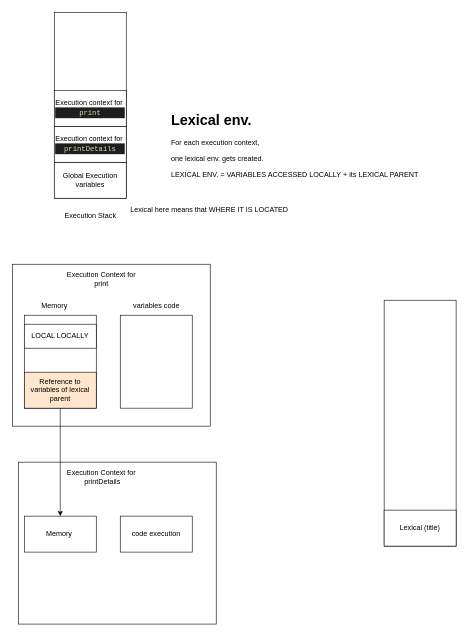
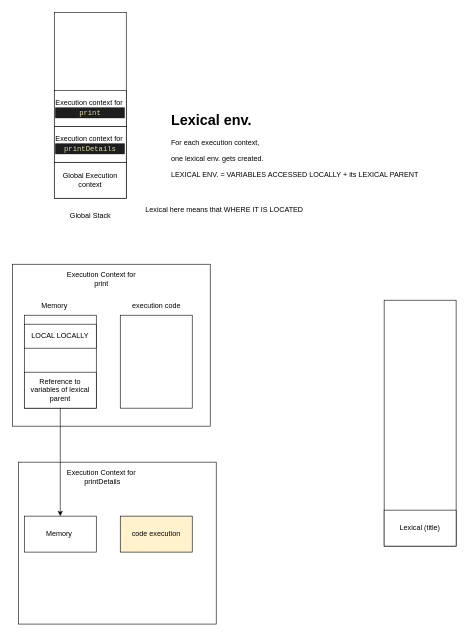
- <mxCell id="3" value="Global Execution variables&lt;br&gt;" style="whiteSpace=wrap;html=1;" vertex="1" parent="1"><mxGeometry x="90" y="270" width="120" height="60" as="geometry" /></mxCell>
+ <mxCell id="3" value="Global Execution context&lt;br&gt;" style="whiteSpace=wrap;html=1;" vertex="1" parent="1"><mxGeometry x="90" y="270" width="120" height="60" as="geometry" /></mxCell>
- <mxCell id="8" value="Lexical here means that WHERE IT IS LOCATED&amp;nbsp;" style="text;html=1;align=center;verticalAlign=middle;resizable=0;points=[];autosize=1;strokeColor=none;fillColor=none;" vertex="1" parent="1"><mxGeometry x="210" y="340" width="280" height="20" as="geometry" /></mxCell>
+ <mxCell id="8" value="Lexical here means that WHERE IT IS LOCATED&amp;nbsp;" style="text;html=1;align=center;verticalAlign=middle;resizable=0;points=[];autosize=1;strokeColor=none;fillColor=none;" vertex="1" parent="1"><mxGeometry x="235" y="340" width="280" height="20" as="geometry" /></mxCell>
- <mxCell id="6" value="Execution Stack" style="text;html=1;align=center;verticalAlign=middle;resizable=0;points=[];autosize=1;strokeColor=none;fillColor=none;" vertex="1" parent="1"><mxGeometry x="100" y="350" width="100" height="20" as="geometry" /></mxCell>
+ <mxCell id="6" value="Global Stack" style="text;html=1;align=center;verticalAlign=middle;resizable=0;points=[];autosize=1;strokeColor=none;fillColor=none;" vertex="1" parent="1"><mxGeometry x="100" y="350" width="100" height="20" as="geometry" /></mxCell>
- <mxCell id="14" value="variables code" style="text;html=1;align=center;verticalAlign=middle;resizable=0;points=[];autosize=1;strokeColor=none;fillColor=none;" vertex="1" parent="1"><mxGeometry x="210" y="500" width="100" height="20" as="geometry" /></mxCell>
+ <mxCell id="14" value="execution code" style="text;html=1;align=center;verticalAlign=middle;resizable=0;points=[];autosize=1;strokeColor=none;fillColor=none;" vertex="1" parent="1"><mxGeometry x="210" y="500" width="100" height="20" as="geometry" /></mxCell>
- <mxCell id="16" value="Reference to variables of lexical parent" style="whiteSpace=wrap;html=1;fillColor=#ffe6cc;" vertex="1" parent="1"><mxGeometry x="40" y="620" width="120" height="60" as="geometry" /></mxCell>
+ <mxCell id="16" value="Reference to variables of lexical parent" style="whiteSpace=wrap;html=1;" vertex="1" parent="1"><mxGeometry x="40" y="620" width="120" height="60" as="geometry" /></mxCell>
- <mxCell id="21" value="code execution" style="whiteSpace=wrap;html=1;" vertex="1" parent="1"><mxGeometry x="200" y="860" width="120" height="60" as="geometry" /></mxCell>
+ <mxCell id="21" value="code execution" style="whiteSpace=wrap;html=1;fillColor=#fff2cc;" vertex="1" parent="1"><mxGeometry x="200" y="860" width="120" height="60" as="geometry" /></mxCell>
